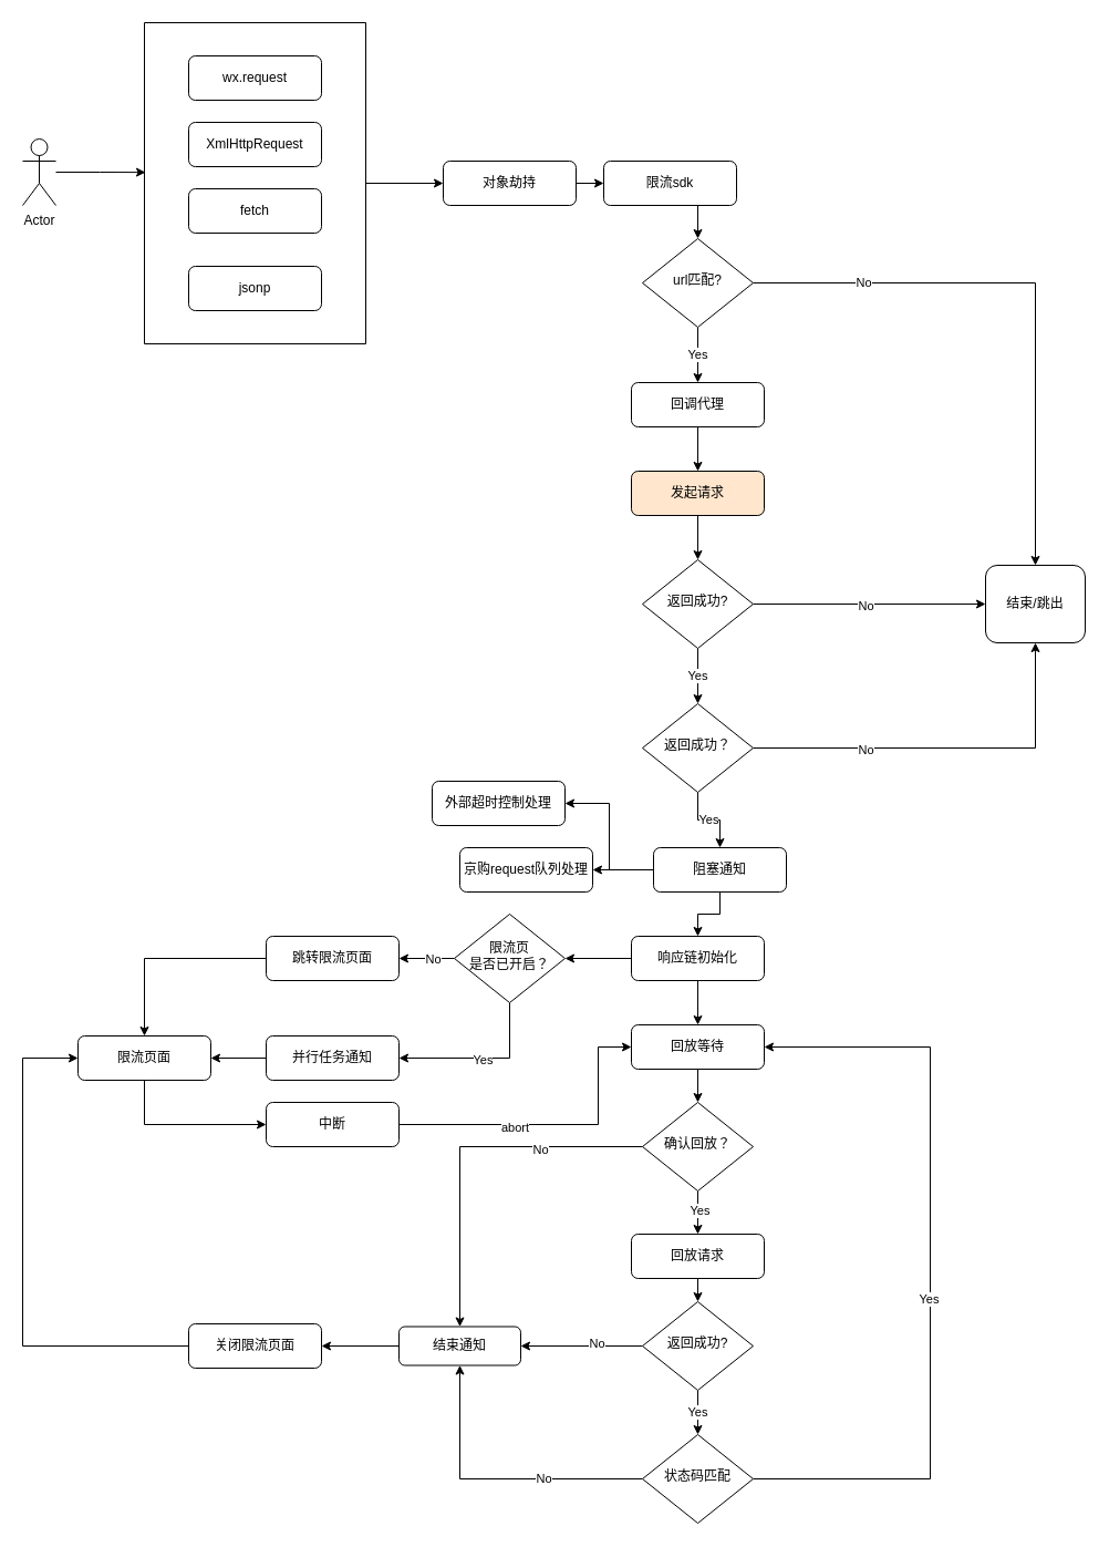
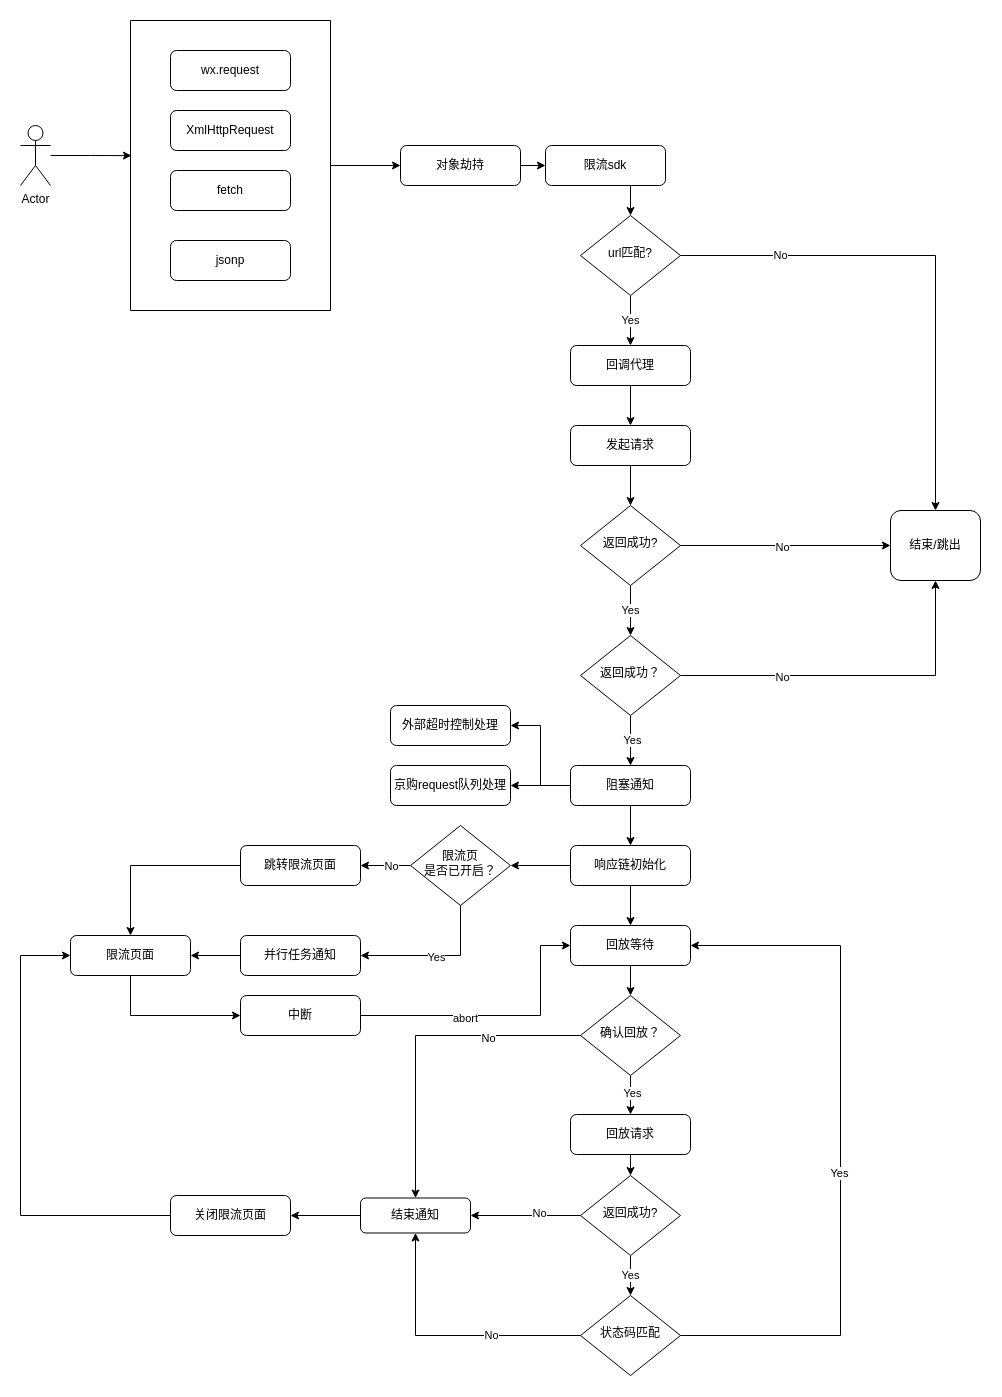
- <mxCell id="13" value="发起请求" style="rounded=1;whiteSpace=wrap;html=1;fontSize=12;glass=0;strokeWidth=1;shadow=0;fillColor=#ffe6cc;" parent="1" vertex="1"><mxGeometry x="570" y="425" width="120" height="40" as="geometry" /></mxCell>
+ <mxCell id="13" value="发起请求" style="rounded=1;whiteSpace=wrap;html=1;fontSize=12;glass=0;strokeWidth=1;shadow=0;" parent="1" vertex="1"><mxGeometry x="570" y="425" width="120" height="40" as="geometry" /></mxCell>
- <mxCell id="48" value="京购request队列处理" style="rounded=1;whiteSpace=wrap;html=1;fontSize=12;glass=0;strokeWidth=1;shadow=0;" parent="1" vertex="1"><mxGeometry x="415" y="765" width="120" height="40" as="geometry" /></mxCell>
+ <mxCell id="48" value="京购request队列处理" style="rounded=1;whiteSpace=wrap;html=1;fontSize=12;glass=0;strokeWidth=1;shadow=0;" parent="1" vertex="1"><mxGeometry x="390" y="765" width="120" height="40" as="geometry" /></mxCell>
- <mxCell id="26" value="阻塞通知" style="rounded=1;whiteSpace=wrap;html=1;fontSize=12;glass=0;strokeWidth=1;shadow=0;" parent="1" vertex="1"><mxGeometry x="590" y="765" width="120" height="40" as="geometry" /></mxCell>
+ <mxCell id="26" value="阻塞通知" style="rounded=1;whiteSpace=wrap;html=1;fontSize=12;glass=0;strokeWidth=1;shadow=0;" parent="1" vertex="1"><mxGeometry x="570" y="765" width="120" height="40" as="geometry" /></mxCell>
